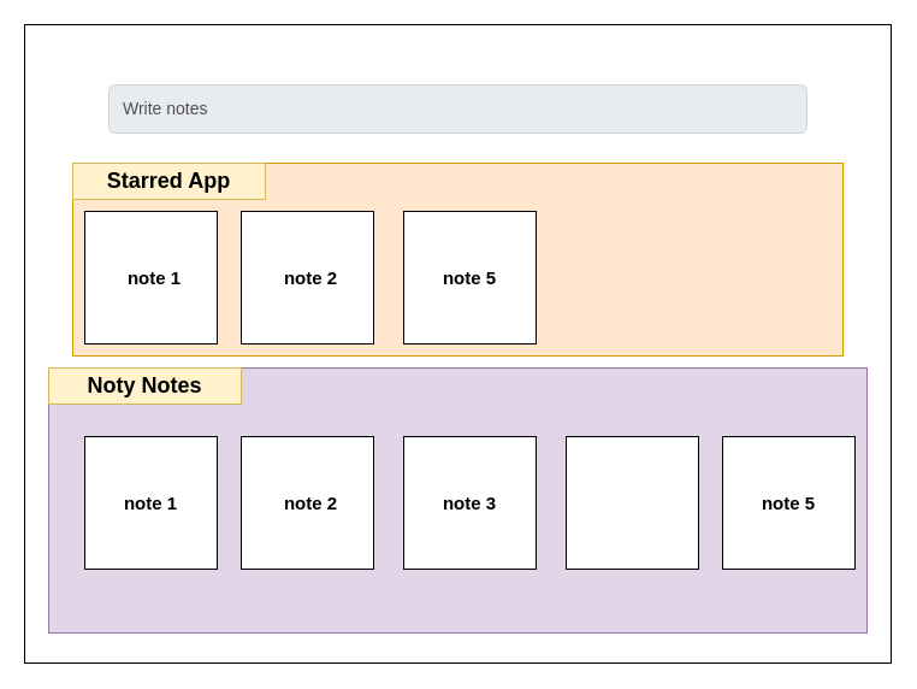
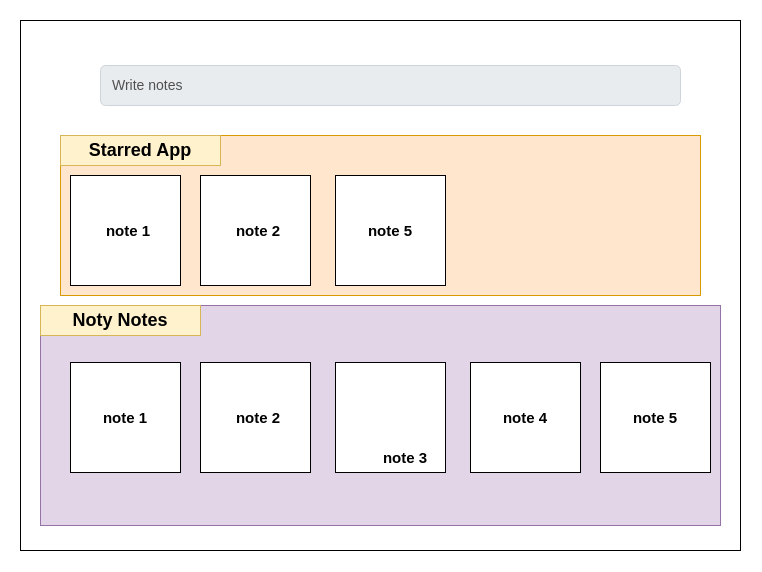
- <mxCell id="10" value="Write notes" style="html=1;shadow=0;dashed=0;shape=mxgraph.bootstrap.rrect;rSize=5;strokeColor=#CED4DA;strokeWidth=1;fillColor=#E9ECEF;fontColor=#505050;whiteSpace=wrap;align=left;verticalAlign=middle;spacingLeft=10;fontSize=14;" vertex="1" parent="1"><mxGeometry x="90" y="70" width="580" height="40" as="geometry" /></mxCell>
+ <mxCell id="10" value="Write notes" style="html=1;shadow=0;dashed=0;shape=mxgraph.bootstrap.rrect;rSize=5;strokeColor=#CED4DA;strokeWidth=1;fillColor=#E9ECEF;fontColor=#505050;whiteSpace=wrap;align=left;verticalAlign=middle;spacingLeft=10;fontSize=14;" vertex="1" parent="1"><mxGeometry x="100" y="65" width="580" height="40" as="geometry" /></mxCell>
- <mxCell id="20" value="&lt;b&gt;&lt;font style=&quot;font-size: 15px&quot;&gt;note 3&lt;/font&gt;&lt;/b&gt;" style="text;html=1;strokeColor=none;fillColor=none;align=center;verticalAlign=middle;whiteSpace=wrap;rounded=0;" vertex="1" parent="1"><mxGeometry x="362" y="407" width="56" height="20" as="geometry" /></mxCell>
+ <mxCell id="20" value="&lt;b&gt;&lt;font style=&quot;font-size: 15px&quot;&gt;note 3&lt;/font&gt;&lt;/b&gt;" style="text;html=1;strokeColor=none;fillColor=none;align=center;verticalAlign=middle;whiteSpace=wrap;rounded=0;" vertex="1" parent="1"><mxGeometry x="377" y="447" width="56" height="20" as="geometry" /></mxCell>
+ <mxCell id="21" value="&lt;b&gt;&lt;font style=&quot;font-size: 15px&quot;&gt;note 4&lt;/font&gt;&lt;/b&gt;" style="text;html=1;strokeColor=none;fillColor=none;align=center;verticalAlign=middle;whiteSpace=wrap;rounded=0;" vertex="1" parent="1"><mxGeometry x="497" y="407" width="56" height="20" as="geometry" /></mxCell>
